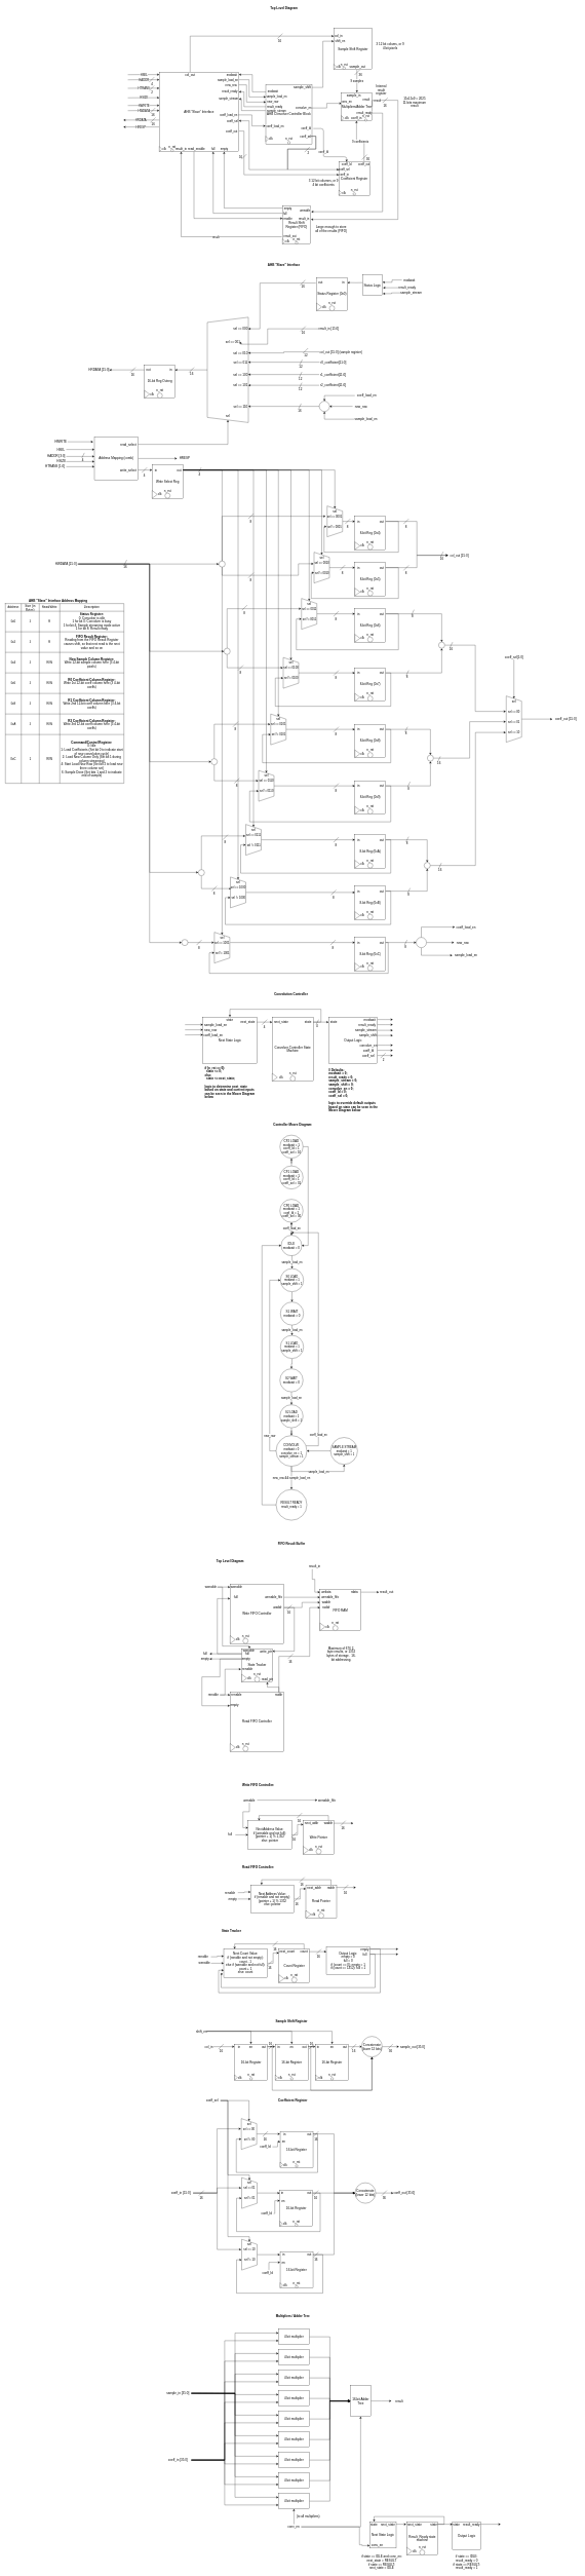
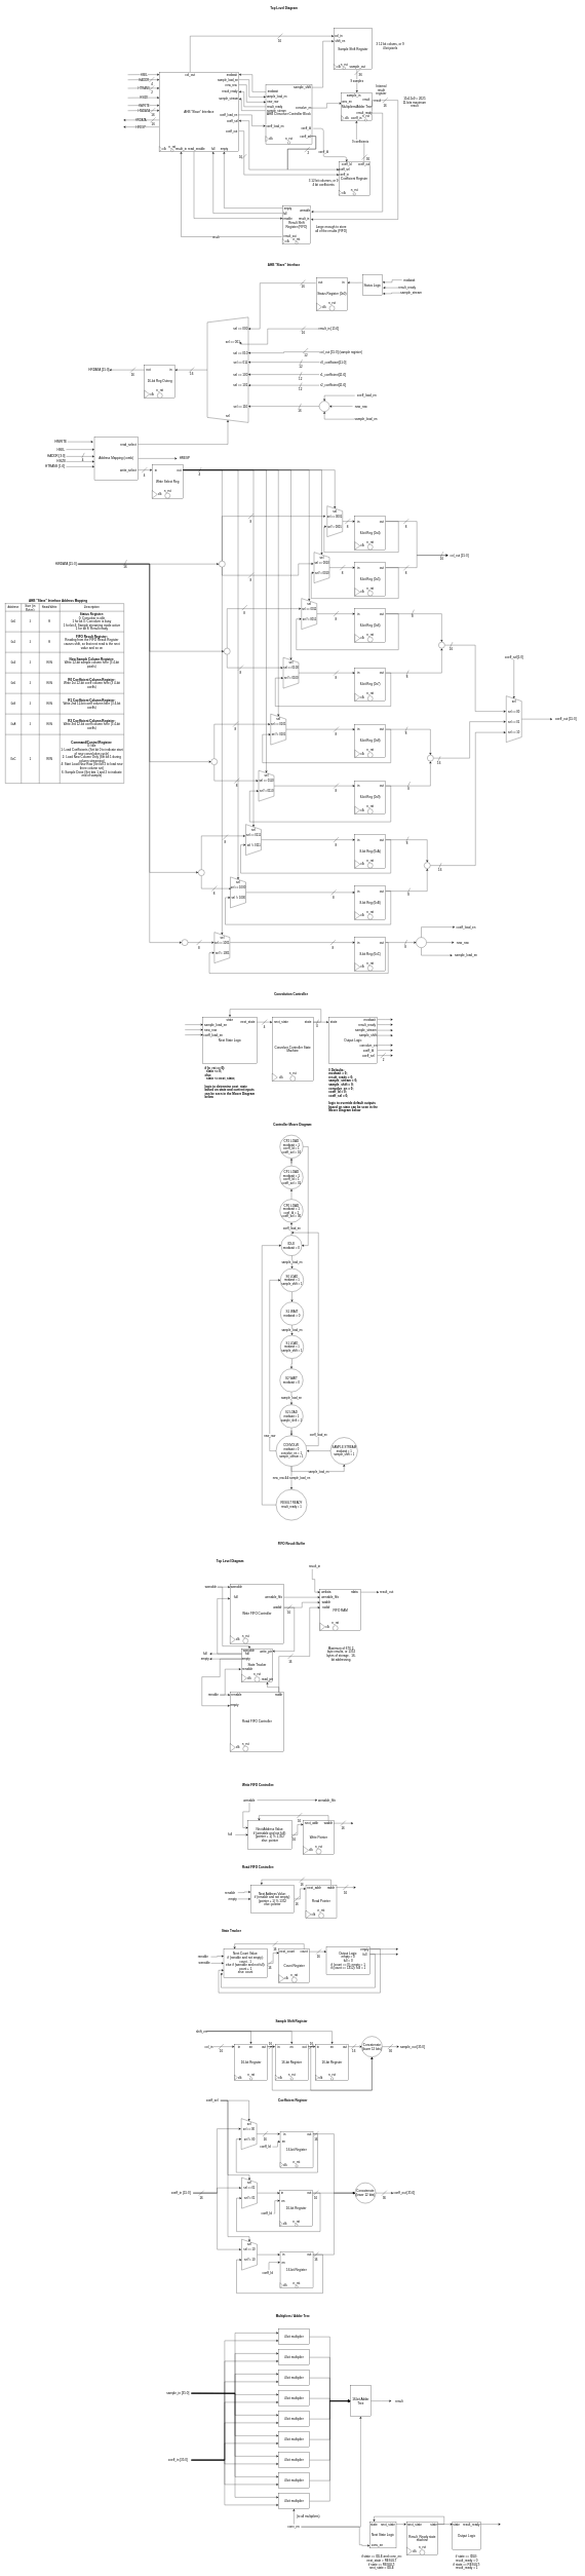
- <mxCell id="529" style="edgeStyle=orthogonalEdgeStyle;rounded=0;orthogonalLoop=1;jettySize=auto;html=1;" parent="1" source="530" target="528" edge="1"><mxGeometry relative="1" as="geometry" /></mxCell>
+ <mxCell id="529" style="edgeStyle=orthogonalEdgeStyle;rounded=0;orthogonalLoop=1;jettySize=auto;html=1;entryX=0.5;entryY=1;entryDx=0;entryDy=0;" parent="1" source="530" target="536" edge="1"><mxGeometry relative="1" as="geometry" /></mxCell>
